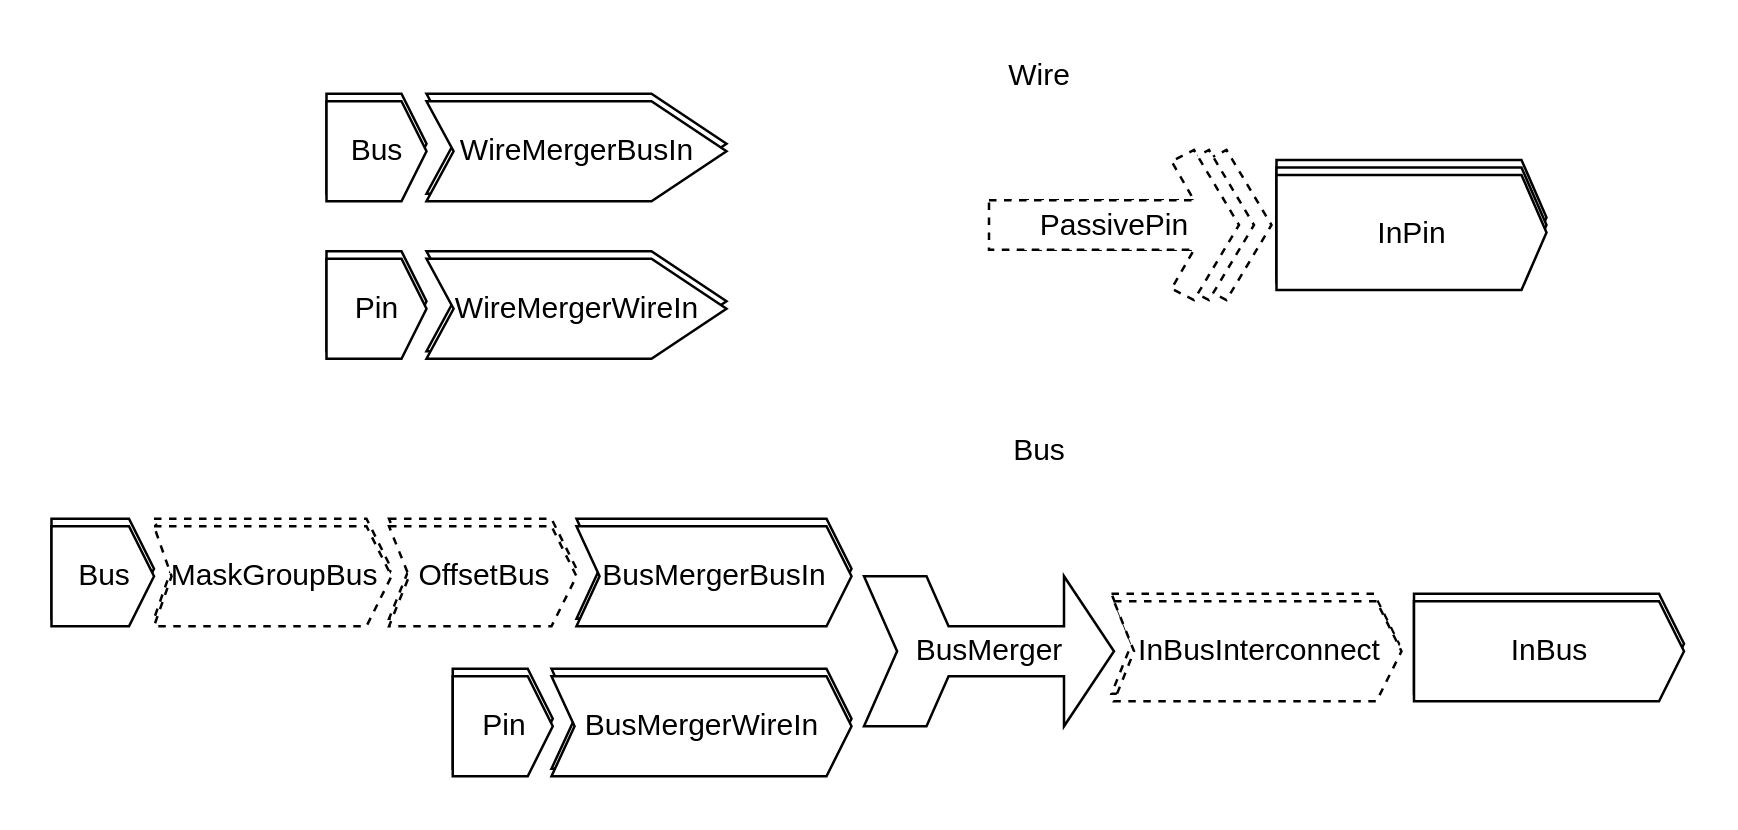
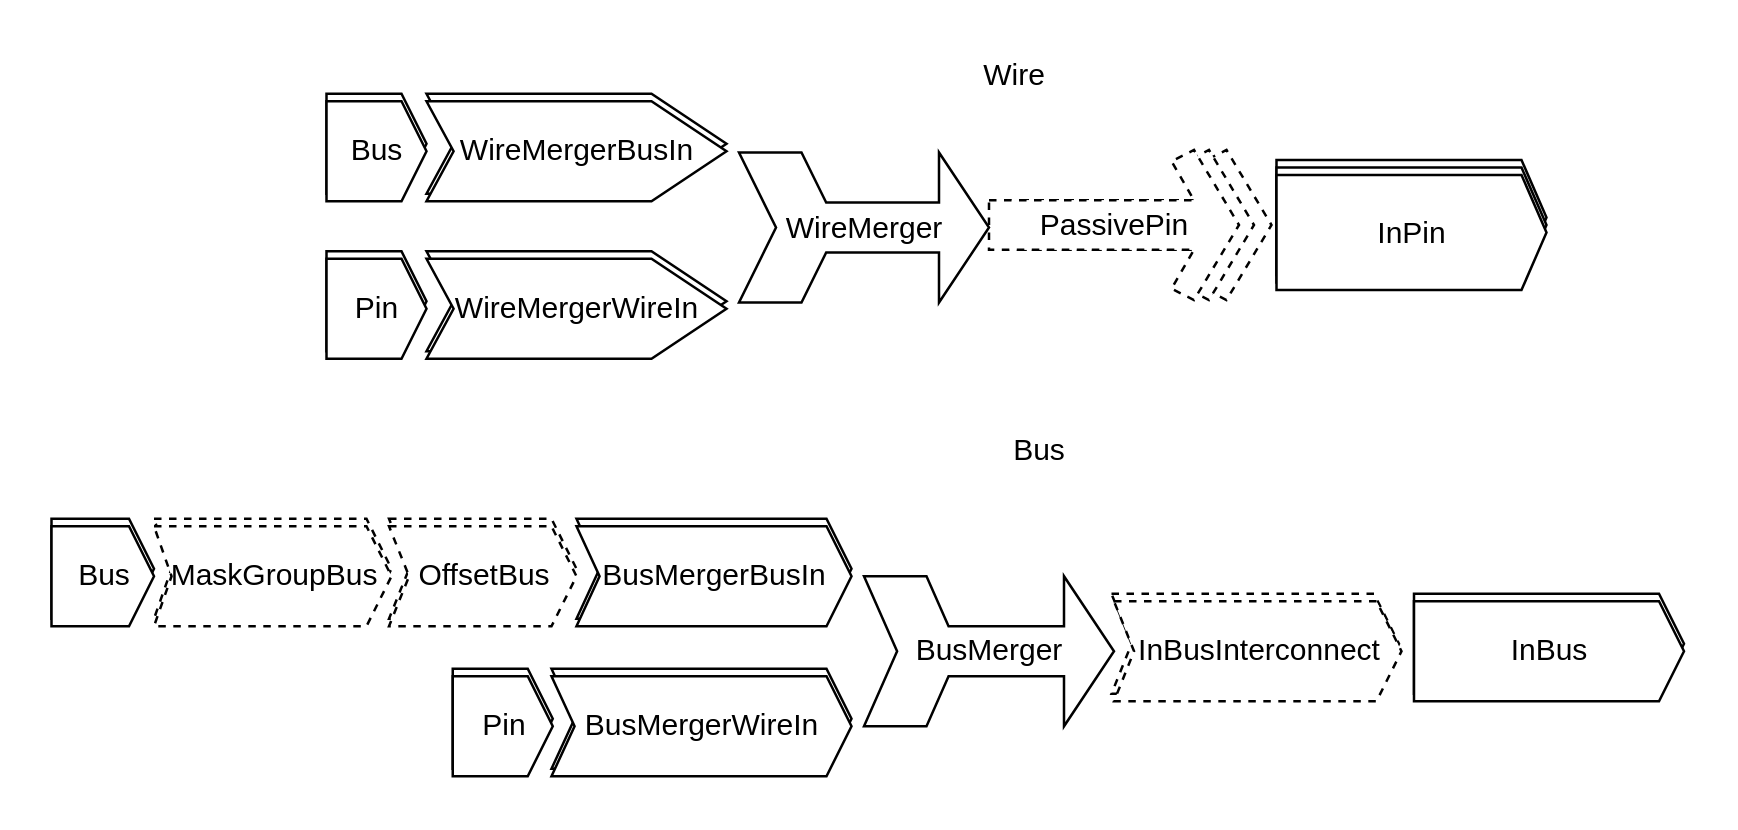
- <mxCell id="20" value="Wire" style="text;html=1;align=center;verticalAlign=middle;resizable=0;points=[];autosize=1;strokeColor=none;fillColor=none;" parent="1" vertex="1"><mxGeometry x="395" y="20" width="40" height="20" as="geometry" /></mxCell>
+ <mxCell id="20" value="Wire" style="text;html=1;align=center;verticalAlign=middle;resizable=0;points=[];autosize=1;strokeColor=none;fillColor=none;" parent="1" vertex="1"><mxGeometry x="385" y="20" width="40" height="20" as="geometry" /></mxCell>
+ <mxCell id="24" value="WireMerger" style="html=1;shadow=0;dashed=0;align=center;verticalAlign=middle;shape=mxgraph.arrows2.tailedNotchedArrow;dy1=10;dx1=20;notch=14.81;arrowHead=20;dx2=25;dy2=30;" parent="1" vertex="1"><mxGeometry x="295" y="60.5" width="100" height="60" as="geometry" /></mxCell>
